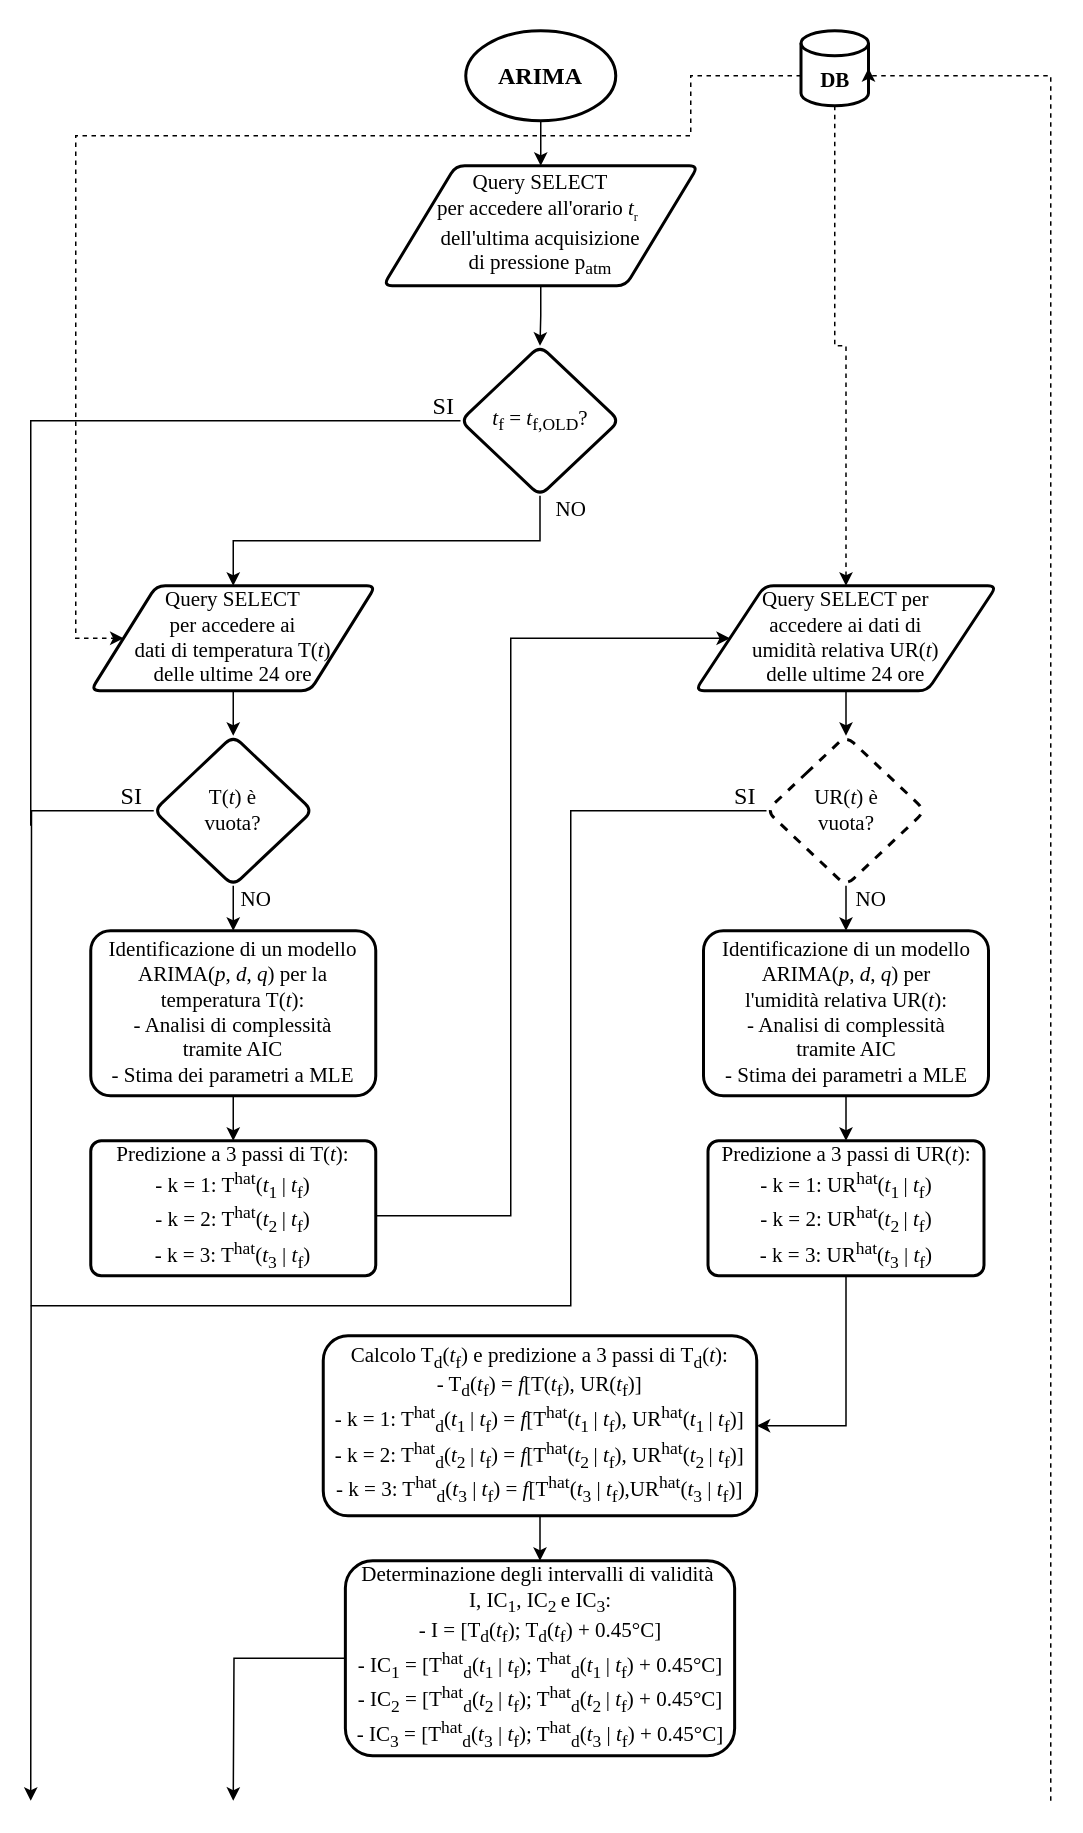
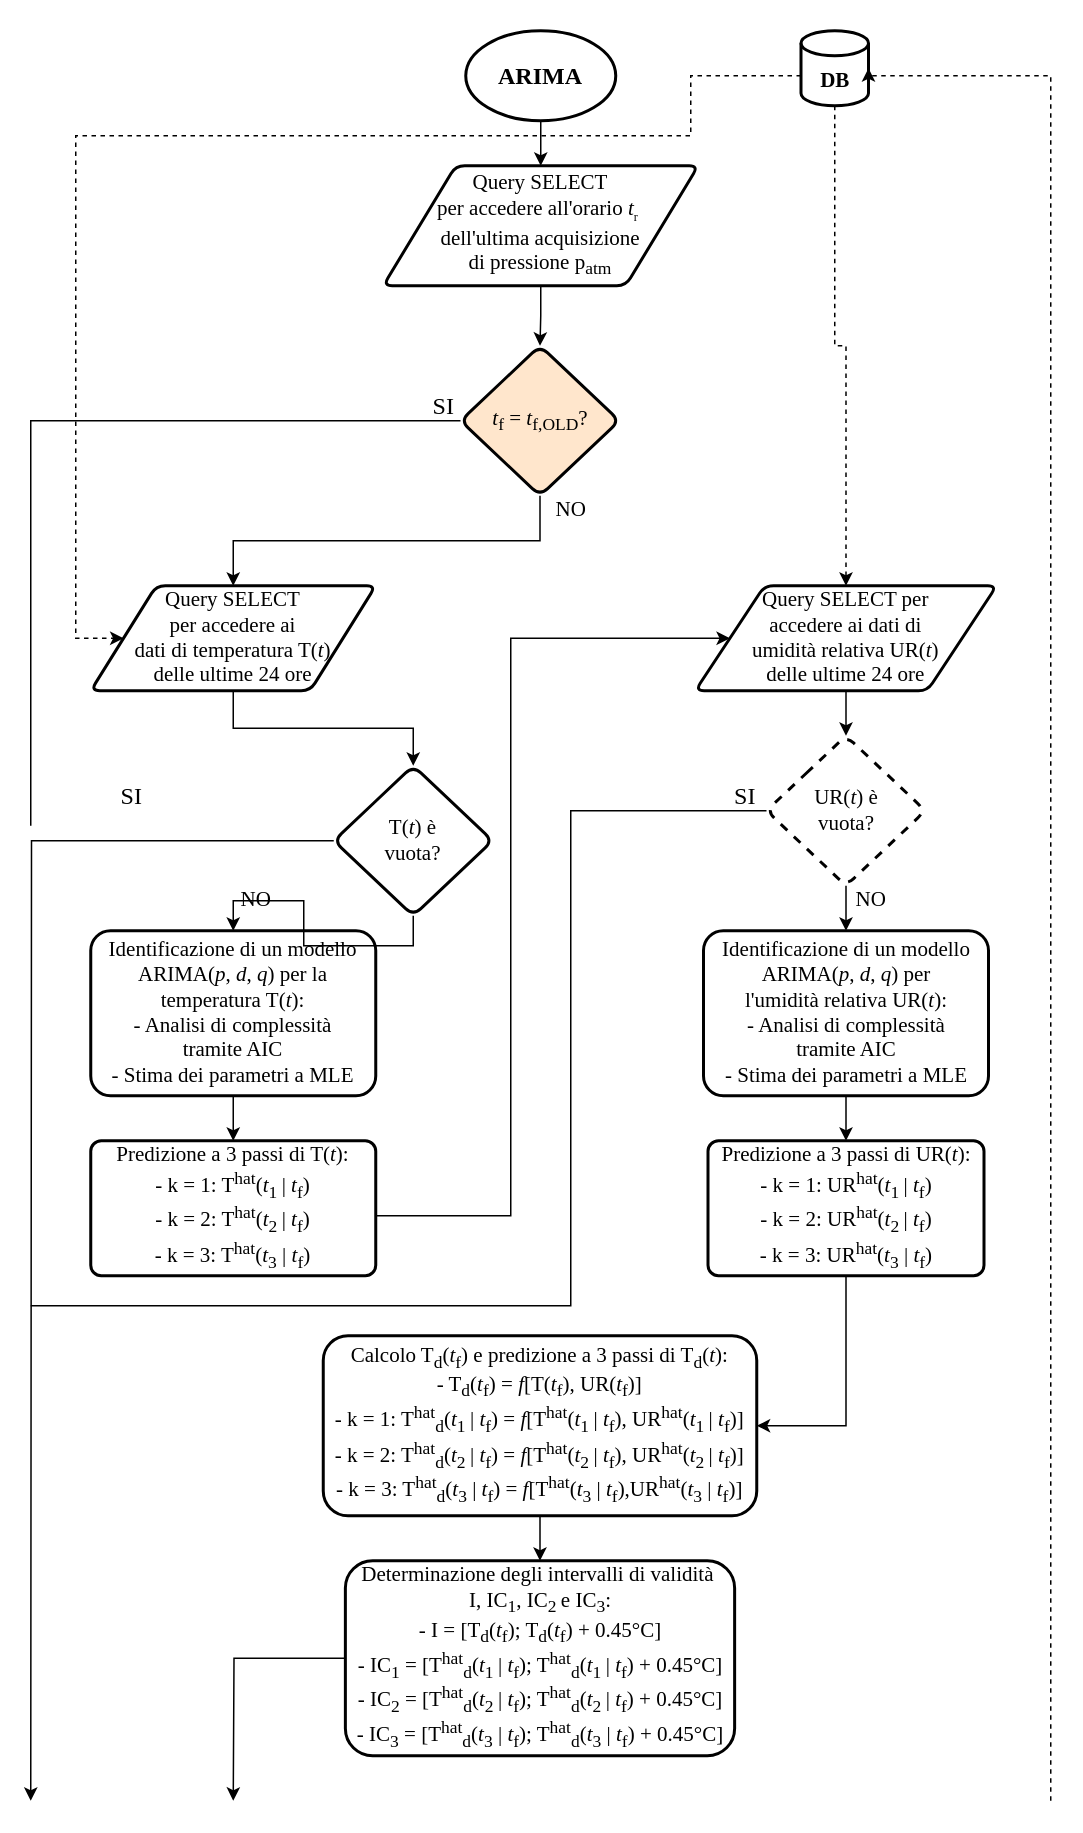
- <mxCell id="7" value="&lt;font face=&quot;Times New Roman&quot;&gt;&lt;span style=&quot;font-size: 14px&quot;&gt;&lt;i&gt;t&lt;/i&gt;&lt;sub&gt;f&lt;/sub&gt;&amp;nbsp;= &lt;i&gt;t&lt;/i&gt;&lt;sub&gt;f,OLD&lt;/sub&gt;?&lt;/span&gt;&lt;/font&gt;" style="rhombus;whiteSpace=wrap;html=1;rounded=1;arcSize=14;strokeWidth=2;" parent="1" vertex="1"><mxGeometry x="306.5" y="230" width="106" height="100" as="geometry" /></mxCell>
+ <mxCell id="7" value="&lt;font face=&quot;Times New Roman&quot;&gt;&lt;span style=&quot;font-size: 14px&quot;&gt;&lt;i&gt;t&lt;/i&gt;&lt;sub&gt;f&lt;/sub&gt;&amp;nbsp;= &lt;i&gt;t&lt;/i&gt;&lt;sub&gt;f,OLD&lt;/sub&gt;?&lt;/span&gt;&lt;/font&gt;" style="rhombus;whiteSpace=wrap;html=1;rounded=1;arcSize=14;strokeWidth=2;fillColor=#ffe6cc;" parent="1" vertex="1"><mxGeometry x="306.5" y="230" width="106" height="100" as="geometry" /></mxCell>
- <mxCell id="31" value="&lt;font face=&quot;Times New Roman&quot;&gt;&lt;span style=&quot;font-size: 14px&quot;&gt;T(&lt;i&gt;t&lt;/i&gt;) è &lt;br&gt;vuota?&lt;/span&gt;&lt;/font&gt;" style="rhombus;whiteSpace=wrap;html=1;rounded=1;arcSize=14;strokeWidth=2;" vertex="1" parent="1"><mxGeometry x="102" y="490" width="106" height="100" as="geometry" /></mxCell>
+ <mxCell id="31" value="&lt;font face=&quot;Times New Roman&quot;&gt;&lt;span style=&quot;font-size: 14px&quot;&gt;T(&lt;i&gt;t&lt;/i&gt;) è &lt;br&gt;vuota?&lt;/span&gt;&lt;/font&gt;" style="rhombus;whiteSpace=wrap;html=1;rounded=1;arcSize=14;strokeWidth=2;" vertex="1" parent="1"><mxGeometry x="222" y="510" width="106" height="100" as="geometry" /></mxCell>
